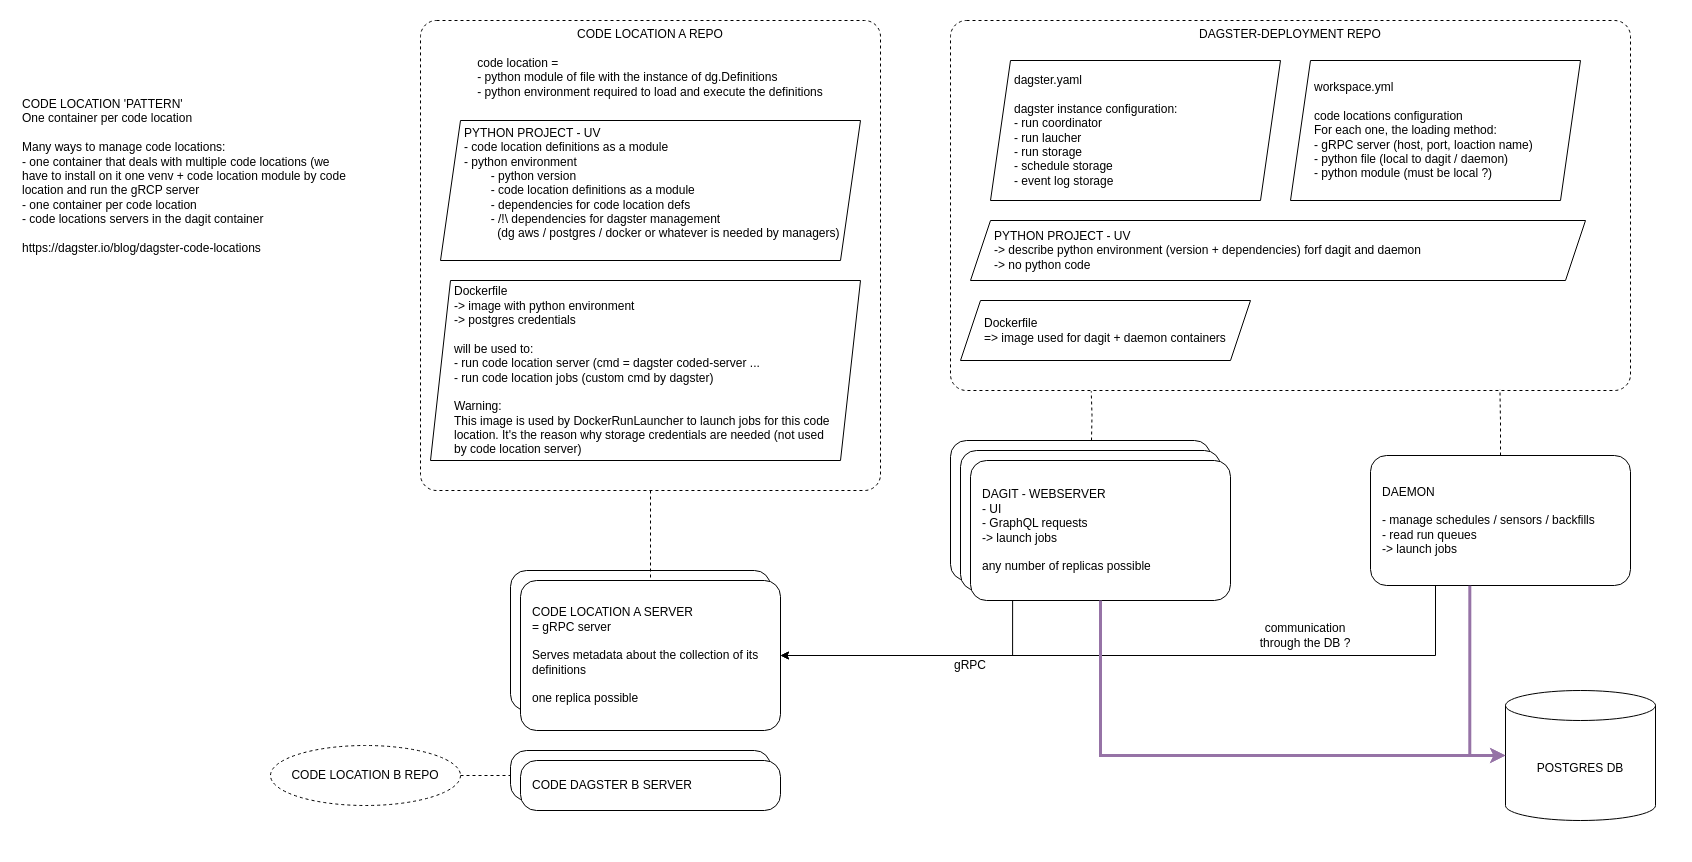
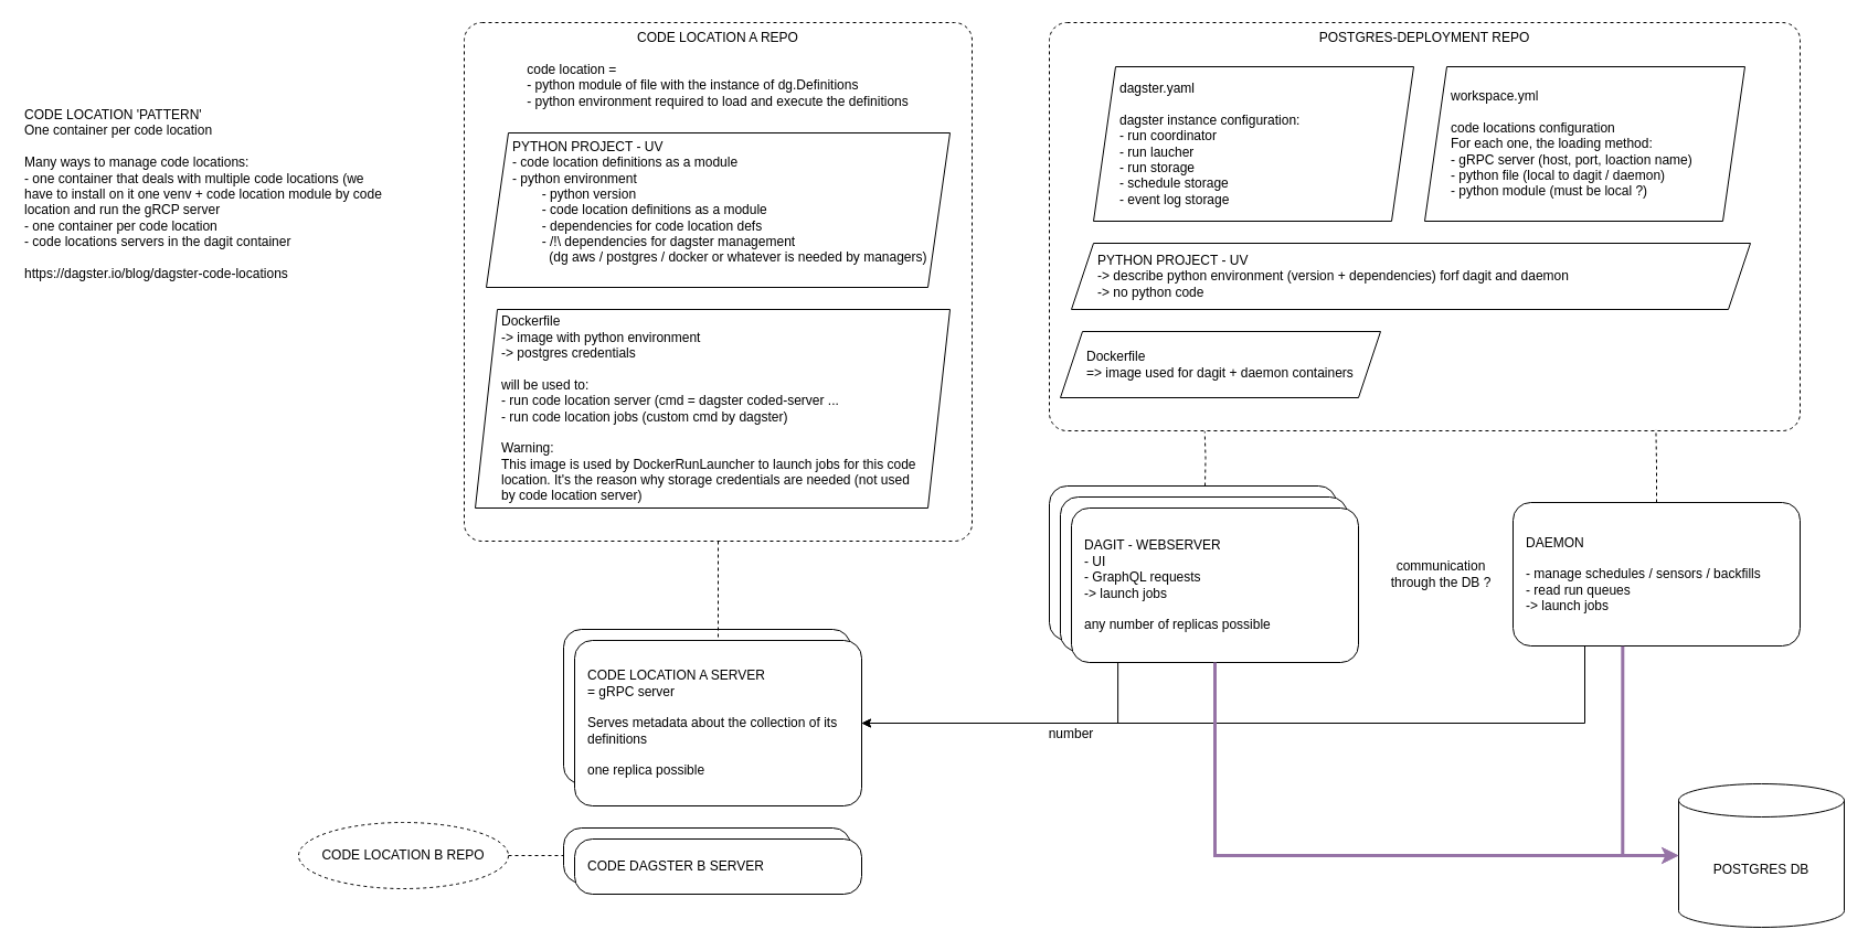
- <mxCell id="4" value="DAGSTER-DEPLOYMENT REPO" style="rounded=1;whiteSpace=wrap;html=1;dashed=1;align=center;verticalAlign=top;absoluteArcSize=1;arcSize=32;" vertex="1" parent="1"><mxGeometry x="950" y="20" width="680" height="370" as="geometry" /></mxCell>
+ <mxCell id="4" value="POSTGRES-DEPLOYMENT REPO" style="rounded=1;whiteSpace=wrap;html=1;dashed=1;align=center;verticalAlign=top;absoluteArcSize=1;arcSize=32;" vertex="1" parent="1"><mxGeometry x="950" y="20" width="680" height="370" as="geometry" /></mxCell>
- <mxCell id="23" value="communication through the DB ?" style="text;html=1;align=center;verticalAlign=middle;whiteSpace=wrap;rounded=0;" vertex="1" parent="1"><mxGeometry x="1250" y="615" width="110" height="40" as="geometry" /></mxCell>
+ <mxCell id="23" value="communication through the DB ?" style="text;html=1;align=center;verticalAlign=middle;whiteSpace=wrap;rounded=0;" vertex="1" parent="1"><mxGeometry x="1250" y="500" width="110" height="40" as="geometry" /></mxCell>
- <mxCell id="18" value="gRPC" style="text;html=1;align=center;verticalAlign=middle;whiteSpace=wrap;rounded=0;" vertex="1" parent="1"><mxGeometry x="940" y="650" width="60" height="30" as="geometry" /></mxCell>
+ <mxCell id="18" value="number" style="text;html=1;align=center;verticalAlign=middle;whiteSpace=wrap;rounded=0;" vertex="1" parent="1"><mxGeometry x="940" y="650" width="60" height="30" as="geometry" /></mxCell>
- <mxCell id="25" value="POSTGRES DB" style="shape=cylinder3;whiteSpace=wrap;html=1;boundedLbl=1;backgroundOutline=1;size=15;" vertex="1" parent="1"><mxGeometry x="1505" y="690" width="150" height="130" as="geometry" /></mxCell>
+ <mxCell id="25" value="POSTGRES DB" style="shape=cylinder3;whiteSpace=wrap;html=1;boundedLbl=1;backgroundOutline=1;size=15;" vertex="1" parent="1"><mxGeometry x="1520" y="710" width="150" height="130" as="geometry" /></mxCell>
